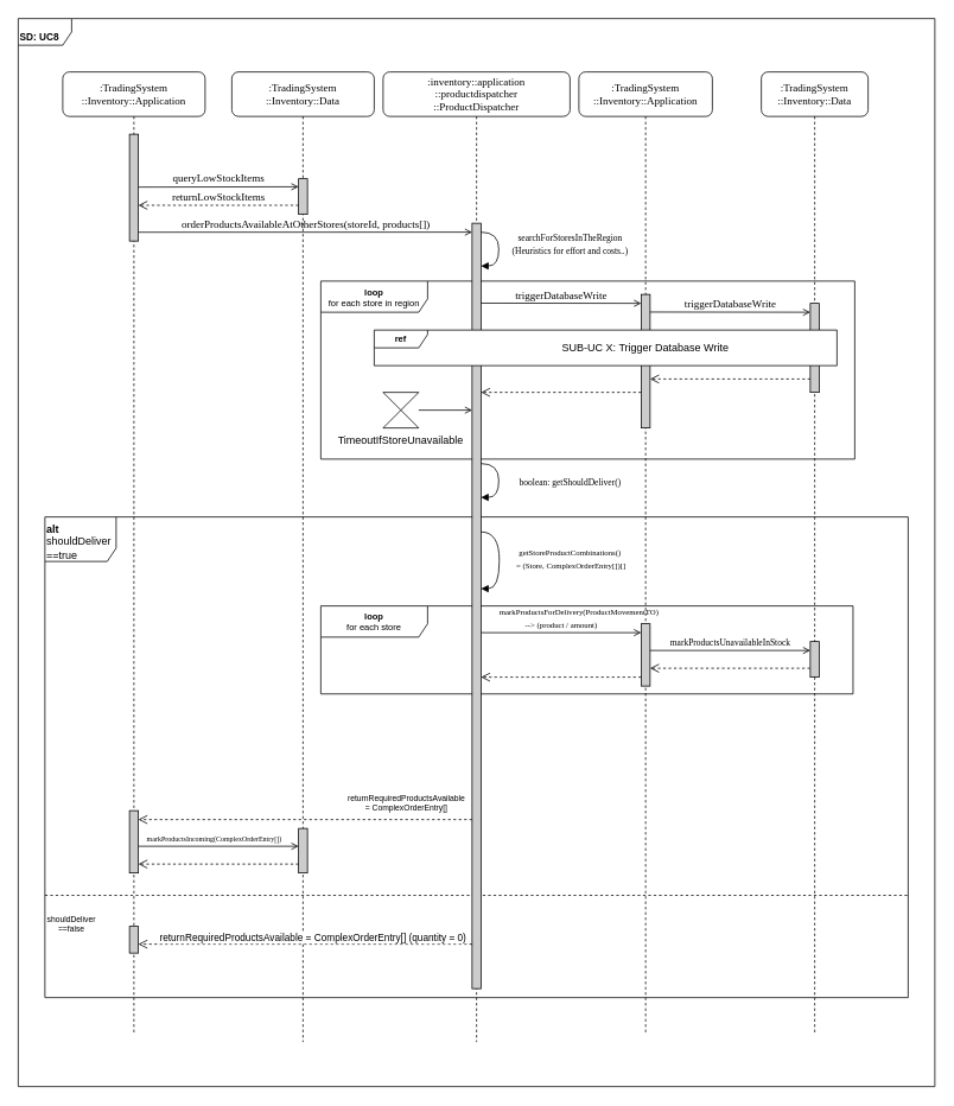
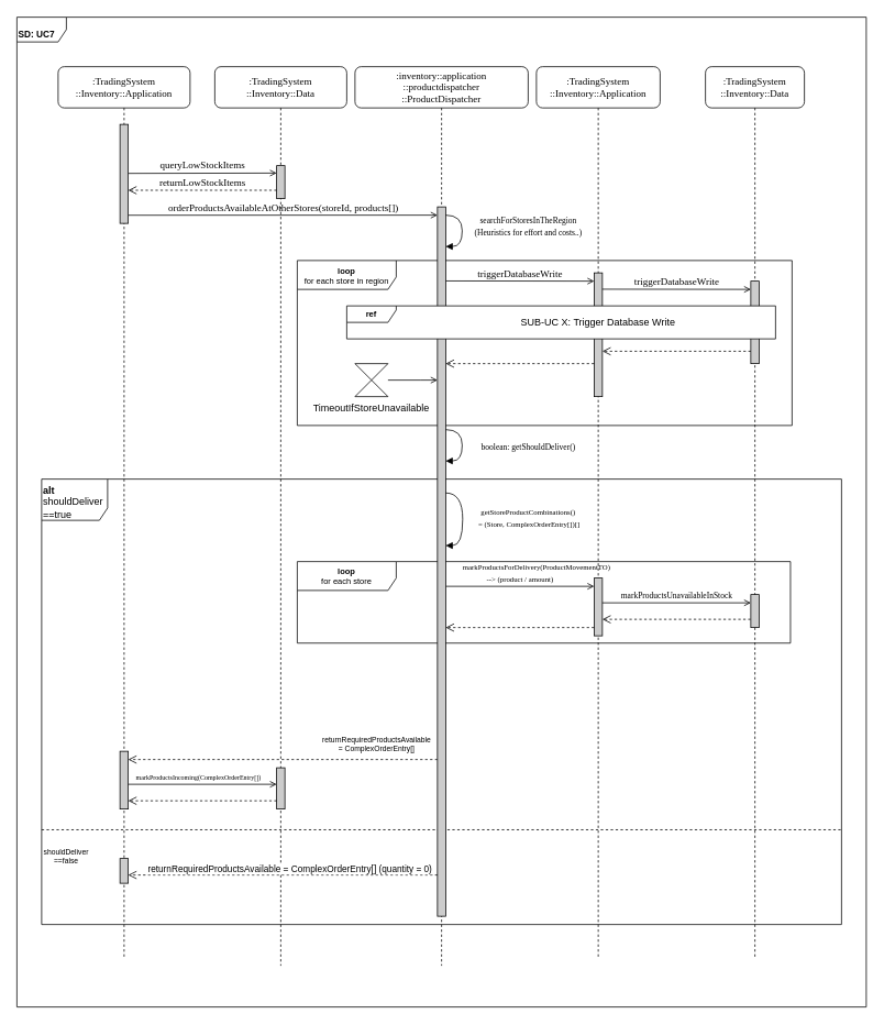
- <mxCell id="46" value="&lt;b&gt;SD: UC8&lt;/b&gt;" style="shape=umlFrame;whiteSpace=wrap;html=1;shadow=0;glass=0;labelBackgroundColor=none;fontSize=11;fillColor=default;gradientColor=none;align=left;verticalAlign=bottom;" vertex="1" parent="1"><mxGeometry x="20" y="20" width="1030" height="1200" as="geometry" /></mxCell>
+ <mxCell id="46" value="&lt;b&gt;SD: UC7&lt;/b&gt;" style="shape=umlFrame;whiteSpace=wrap;html=1;shadow=0;glass=0;labelBackgroundColor=none;fontSize=11;fillColor=default;gradientColor=none;align=left;verticalAlign=bottom;" vertex="1" parent="1"><mxGeometry x="20" y="20" width="1030" height="1200" as="geometry" /></mxCell>
